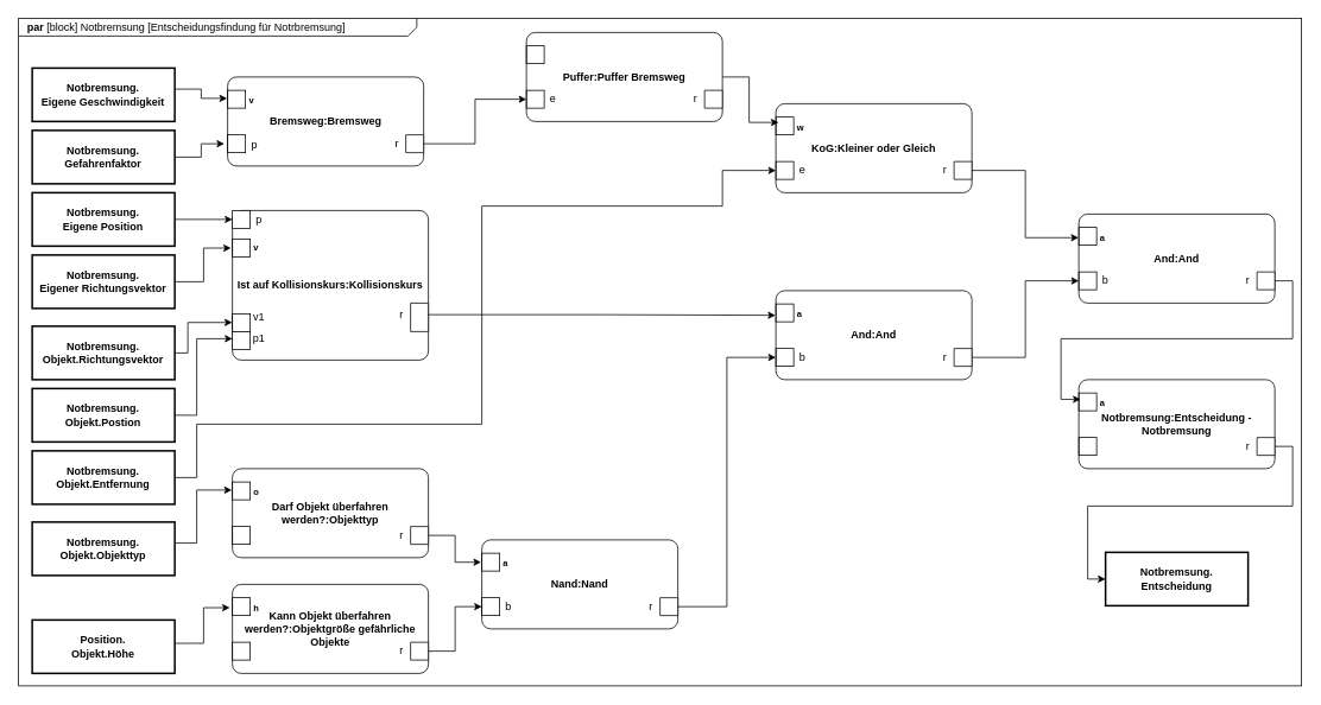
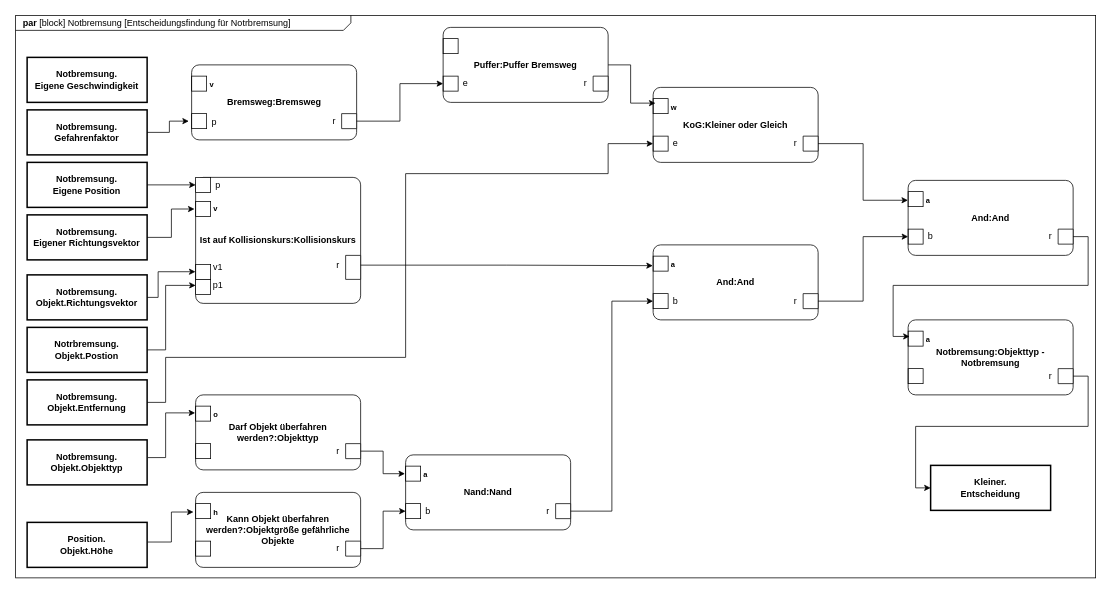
- <mxCell id="38" style="edgeStyle=orthogonalEdgeStyle;rounded=0;orthogonalLoop=1;jettySize=auto;html=1;exitX=1.006;exitY=0.394;exitDx=0;exitDy=0;entryX=-0.003;entryY=0.24;entryDx=0;entryDy=0;entryPerimeter=0;exitPerimeter=0;" parent="1" source="30" target="32" edge="1"><mxGeometry relative="1" as="geometry"><mxPoint x="195.67" y="116" as="sourcePoint" /><mxPoint x="254.67" y="116" as="targetPoint" /></mxGeometry></mxCell>
- <mxCell id="42" value="Notbremsung.&lt;br&gt;Objekt.Postion" style="shape=rect;strokeWidth=2;fontStyle=1;html=1;whiteSpace=wrap;align=center;" parent="1" vertex="1"><mxGeometry x="35.33" y="436" width="160" height="60" as="geometry" /></mxCell>
+ <mxCell id="42" value="Notrbremsung.&lt;br&gt;Objekt.Postion" style="shape=rect;strokeWidth=2;fontStyle=1;html=1;whiteSpace=wrap;align=center;" parent="1" vertex="1"><mxGeometry x="35.33" y="436" width="160" height="60" as="geometry" /></mxCell>
- <mxCell id="22" value="Notbremsung:Entscheidung - Notbremsung" style="html=1;shape=mxgraph.sysml.paramDgm;fontStyle=1;whiteSpace=wrap;align=center;" parent="1" vertex="1"><mxGeometry x="1210" y="426" width="220" height="100" as="geometry" /></mxCell>
+ <mxCell id="22" value="Notbremsung:Objekttyp - Notbremsung" style="html=1;shape=mxgraph.sysml.paramDgm;fontStyle=1;whiteSpace=wrap;align=center;" parent="1" vertex="1"><mxGeometry x="1210" y="426" width="220" height="100" as="geometry" /></mxCell>
- <mxCell id="27" value="Notbremsung.&lt;br&gt;Entscheidung" style="shape=rect;strokeWidth=2;fontStyle=1;html=1;whiteSpace=wrap;align=center;" parent="1" vertex="1"><mxGeometry x="1240" y="620" width="160" height="60" as="geometry" /></mxCell>
+ <mxCell id="27" value="Kleiner.&lt;br&gt;Entscheidung" style="shape=rect;strokeWidth=2;fontStyle=1;html=1;whiteSpace=wrap;align=center;" parent="1" vertex="1"><mxGeometry x="1240" y="620" width="160" height="60" as="geometry" /></mxCell>
